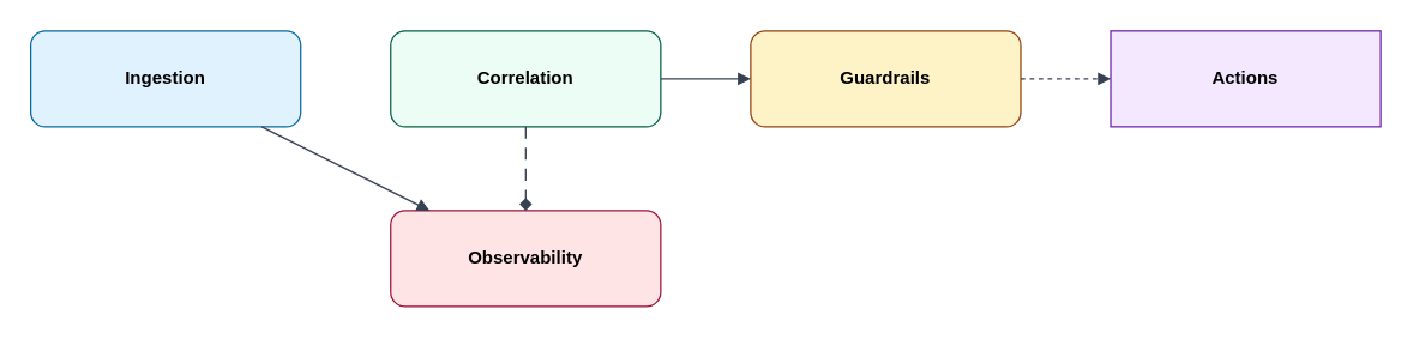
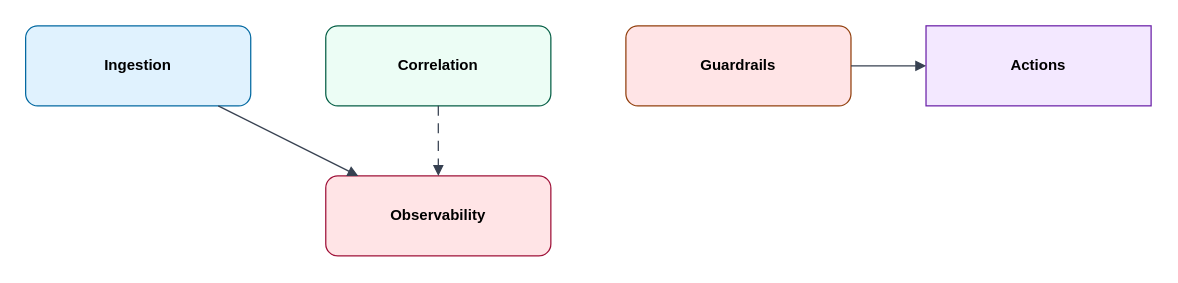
- <mxCell id="8" value="" style="endArrow=block;endFill=1;strokeColor=#374151;rounded=0;" edge="1" parent="1" source="3" target="4"><mxGeometry relative="1" as="geometry" /></mxCell>
- <mxCell id="4" value="Guardrails" style="rounded=1;whiteSpace=wrap;html=1;fillColor=#FEF3C7;strokeColor=#92400E;fontStyle=1;spacing=8;" vertex="1" parent="1"><mxGeometry x="500" y="20" width="180" height="64" as="geometry" /></mxCell>
+ <mxCell id="4" value="Guardrails" style="rounded=1;whiteSpace=wrap;html=1;fillColor=#ffe4e6;strokeColor=#92400E;fontStyle=1;spacing=8;" vertex="1" parent="1"><mxGeometry x="500" y="20" width="180" height="64" as="geometry" /></mxCell>
- <mxCell id="9" value="" style="endArrow=block;endFill=1;strokeColor=#374151;rounded=0;dashed=1;" edge="1" parent="1" source="4" target="5"><mxGeometry relative="1" as="geometry" /></mxCell>
+ <mxCell id="9" value="" style="endArrow=block;endFill=1;strokeColor=#374151;rounded=0;" edge="1" parent="1" source="4" target="5"><mxGeometry relative="1" as="geometry" /></mxCell>
- <mxCell id="10" value="" style="endArrow=diamond;endFill=1;strokeColor=#374151;dashed=1;dashPattern=8 6;rounded=0;" edge="1" parent="1" source="3" target="6"><mxGeometry relative="1" as="geometry" /></mxCell>
+ <mxCell id="10" value="" style="endArrow=block;endFill=1;strokeColor=#374151;dashed=1;dashPattern=8 6;rounded=0;" edge="1" parent="1" source="3" target="6"><mxGeometry relative="1" as="geometry" /></mxCell>
